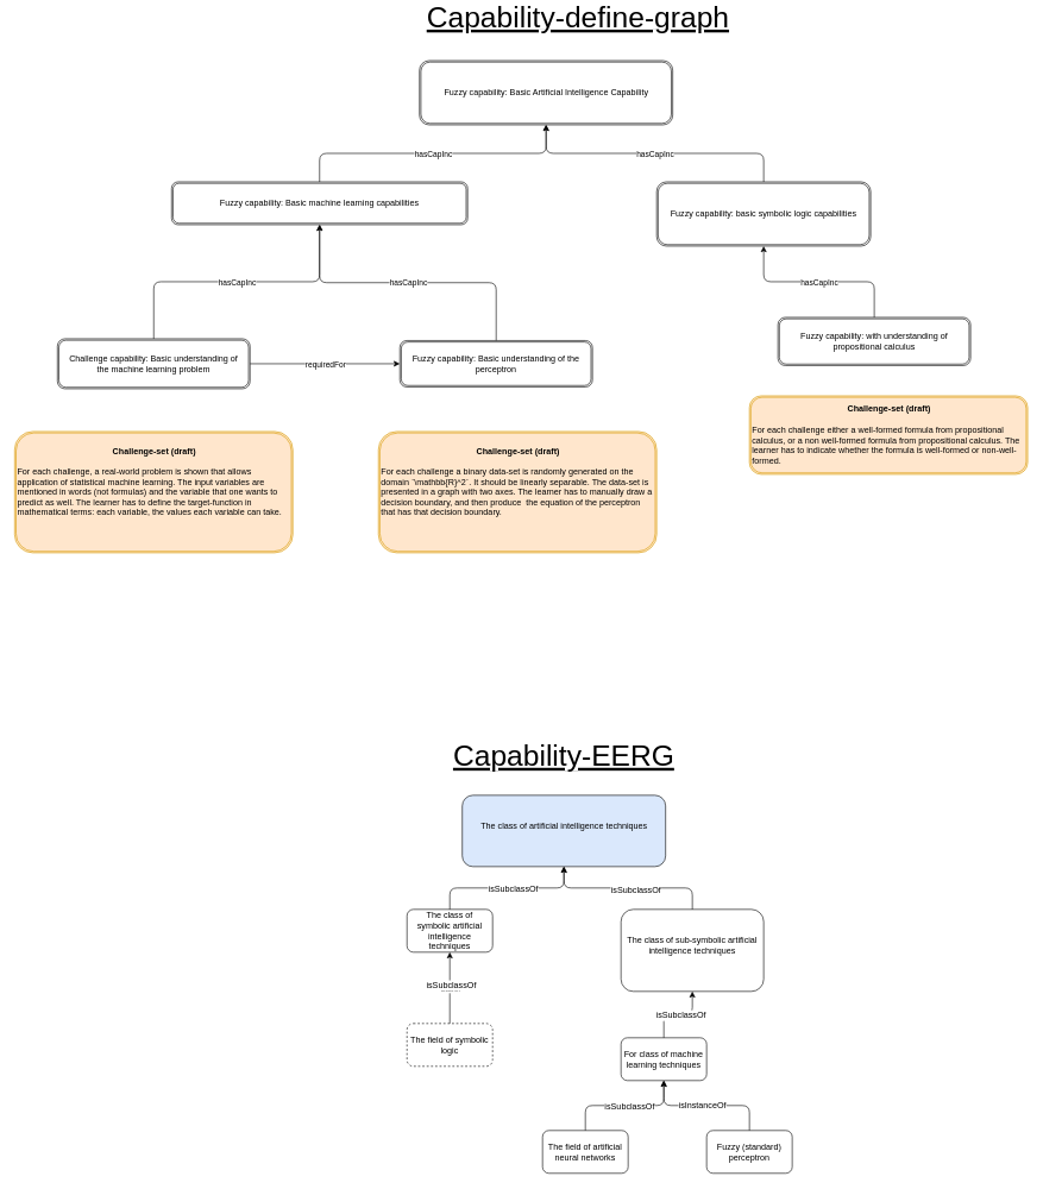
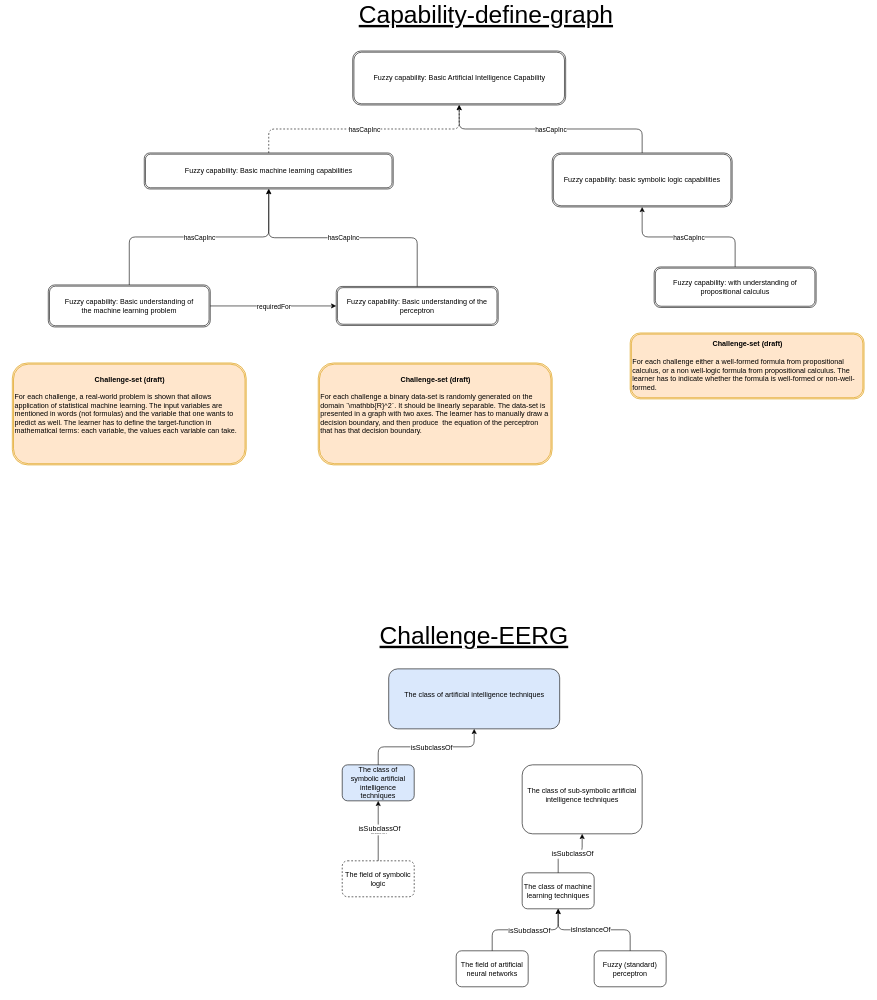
- <mxCell id="43" value="" style="endArrow=classic;html=1;fontSize=12;edgeStyle=orthogonalEdgeStyle;" parent="1" source="36" target="2" edge="1"><mxGeometry relative="1" as="geometry"><mxPoint x="1022.5" y="392.5" as="sourcePoint" /><mxPoint x="775" y="230" as="targetPoint" /></mxGeometry></mxCell>
+ <mxCell id="43" value="" style="endArrow=classic;html=1;fontSize=12;edgeStyle=orthogonalEdgeStyle;dashed=1;" parent="1" source="36" target="2" edge="1"><mxGeometry relative="1" as="geometry"><mxPoint x="1022.5" y="392.5" as="sourcePoint" /><mxPoint x="775" y="230" as="targetPoint" /></mxGeometry></mxCell>
- <mxCell id="33" value="&lt;div&gt;Challenge capability: Basic understanding of &lt;br&gt;&lt;/div&gt;&lt;div&gt;the machine learning problem&lt;/div&gt;" style="shape=ext;double=1;rounded=1;whiteSpace=wrap;html=1;fontSize=12;" parent="1" vertex="1"><mxGeometry x="80" y="460" width="270" height="70" as="geometry" /></mxCell>
+ <mxCell id="33" value="&lt;div&gt;Fuzzy capability: Basic understanding of &lt;br&gt;&lt;/div&gt;&lt;div&gt;the machine learning problem&lt;/div&gt;" style="shape=ext;double=1;rounded=1;whiteSpace=wrap;html=1;fontSize=12;" parent="1" vertex="1"><mxGeometry x="80" y="460" width="270" height="70" as="geometry" /></mxCell>
- <mxCell id="35" value="&lt;div align=&quot;center&quot;&gt;&lt;b&gt;Challenge-set (draft)&lt;/b&gt;&lt;/div&gt;&lt;div&gt;&lt;b&gt;&lt;/b&gt;&lt;br&gt;&lt;/div&gt;&lt;div&gt;For each challenge either a well-formed formula from propositional calculus, or a non well-formed formula from propositional calculus. The learner has to indicate whether the formula is well-formed or non-well-formed.&lt;/div&gt;" style="shape=ext;double=1;rounded=1;whiteSpace=wrap;html=1;fontSize=12;align=left;fillColor=#ffe6cc;strokeColor=#d79b00;" parent="1" vertex="1"><mxGeometry x="1050" y="540" width="390" height="110" as="geometry" /></mxCell>
+ <mxCell id="35" value="&lt;div align=&quot;center&quot;&gt;&lt;b&gt;Challenge-set (draft)&lt;/b&gt;&lt;/div&gt;&lt;div&gt;&lt;b&gt;&lt;/b&gt;&lt;br&gt;&lt;/div&gt;&lt;div&gt;For each challenge either a well-formed formula from propositional calculus, or a non well-logic formula from propositional calculus. The learner has to indicate whether the formula is well-formed or non-well-formed.&lt;/div&gt;" style="shape=ext;double=1;rounded=1;whiteSpace=wrap;html=1;fontSize=12;align=left;fillColor=#ffe6cc;strokeColor=#d79b00;" parent="1" vertex="1"><mxGeometry x="1050" y="540" width="390" height="110" as="geometry" /></mxCell>
- <mxCell id="4" value="Capability-EERG" style="text;html=1;strokeColor=none;fillColor=none;align=center;verticalAlign=middle;whiteSpace=wrap;rounded=0;fontSize=41;fontStyle=4" parent="1" vertex="1"><mxGeometry x="570" y="1030" width="440" height="30" as="geometry" /></mxCell>
+ <mxCell id="4" value="Challenge-EERG" style="text;html=1;strokeColor=none;fillColor=none;align=center;verticalAlign=middle;whiteSpace=wrap;rounded=0;fontSize=41;fontStyle=4" parent="1" vertex="1"><mxGeometry x="570" y="1030" width="440" height="30" as="geometry" /></mxCell>
- <mxCell id="13" value="" style="endArrow=classic;html=1;fontSize=12;edgeStyle=orthogonalEdgeStyle;" parent="1" source="8" target="6" edge="1"><mxGeometry relative="1" as="geometry"><mxPoint x="890" y="1230" as="sourcePoint" /><mxPoint x="990" y="1230" as="targetPoint" /></mxGeometry></mxCell>
- <mxCell id="14" value="Label" style="edgeLabel;resizable=0;html=1;align=center;verticalAlign=middle;" parent="13" connectable="0" vertex="1"><mxGeometry relative="1" as="geometry" /></mxCell>
- <mxCell id="15" value="&lt;div&gt;isSubclassOf&lt;/div&gt;" style="edgeLabel;html=1;align=center;verticalAlign=middle;resizable=0;points=[];fontSize=12;" parent="13" vertex="1" connectable="0"><mxGeometry x="-0.086" y="2" relative="1" as="geometry"><mxPoint as="offset" /></mxGeometry></mxCell>
- <mxCell id="7" value="&lt;div&gt;The class of &lt;br&gt;&lt;/div&gt;&lt;div&gt;symbolic artificial intelligence techniques&lt;/div&gt;" style="rounded=1;whiteSpace=wrap;html=1;fontSize=12;" parent="1" vertex="1"><mxGeometry x="570" y="1260" width="120" height="60" as="geometry" /></mxCell>
+ <mxCell id="7" value="&lt;div&gt;The class of &lt;br&gt;&lt;/div&gt;&lt;div&gt;symbolic artificial intelligence techniques&lt;/div&gt;" style="rounded=1;whiteSpace=wrap;html=1;fontSize=12;fillColor=#dae8fc;" parent="1" vertex="1"><mxGeometry x="570" y="1260" width="120" height="60" as="geometry" /></mxCell>
- <mxCell id="9" value="&lt;div&gt;For class of machine learning techniques&lt;/div&gt;" style="rounded=1;whiteSpace=wrap;html=1;fontSize=12;" parent="1" vertex="1"><mxGeometry x="870" y="1440" width="120" height="60" as="geometry" /></mxCell>
+ <mxCell id="9" value="&lt;div&gt;The class of machine learning techniques&lt;/div&gt;" style="rounded=1;whiteSpace=wrap;html=1;fontSize=12;" parent="1" vertex="1"><mxGeometry x="870" y="1440" width="120" height="60" as="geometry" /></mxCell>
